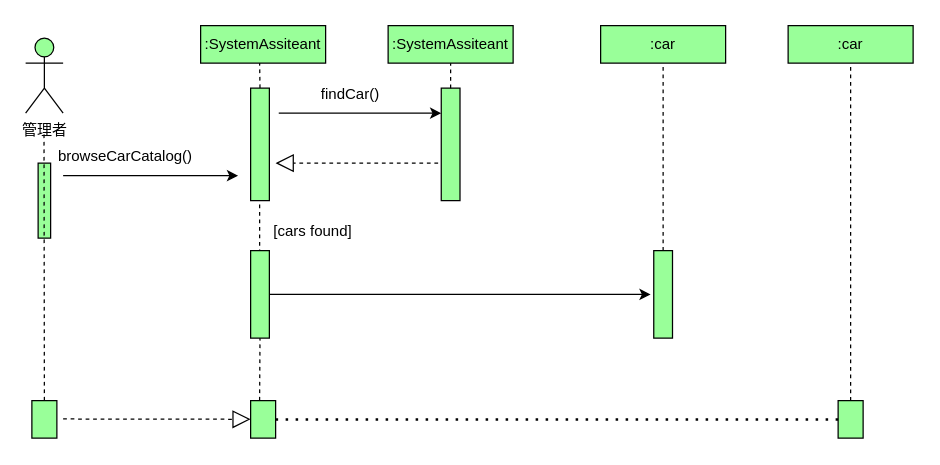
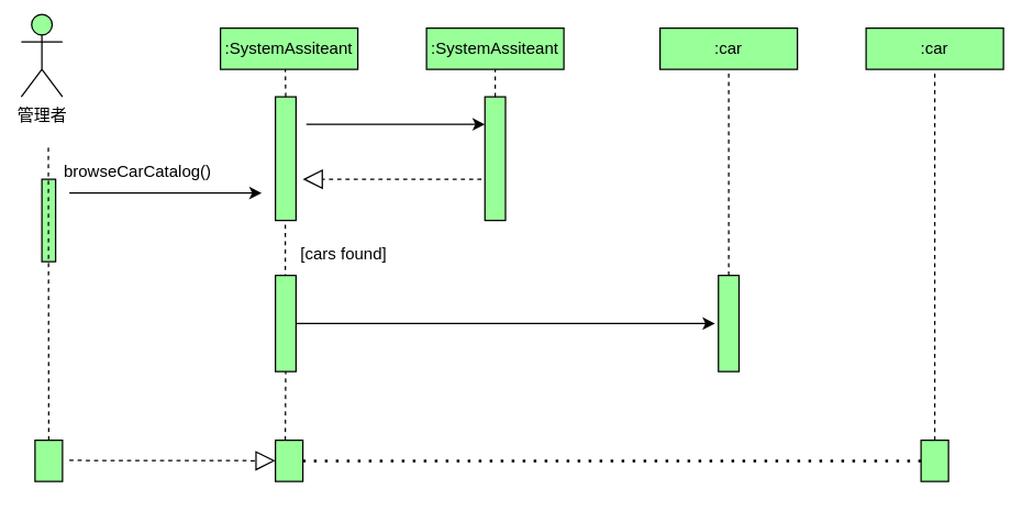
- <mxCell id="2" value="管理者" style="shape=umlActor;verticalLabelPosition=bottom;verticalAlign=top;html=1;outlineConnect=0;fillColor=#99FF99;" vertex="1" parent="1"><mxGeometry x="20" y="30" width="30" height="60" as="geometry" /></mxCell>
+ <mxCell id="2" value="管理者" style="shape=umlActor;verticalLabelPosition=bottom;verticalAlign=top;html=1;outlineConnect=0;fillColor=#99FF99;" vertex="1" parent="1"><mxGeometry x="15" y="10" width="30" height="60" as="geometry" /></mxCell>
- <mxCell id="16" value="findCar()" style="text;strokeColor=none;align=center;fillColor=none;html=1;verticalAlign=middle;whiteSpace=wrap;rounded=0;" vertex="1" parent="1"><mxGeometry x="250" y="60" width="60" height="30" as="geometry" /></mxCell>
